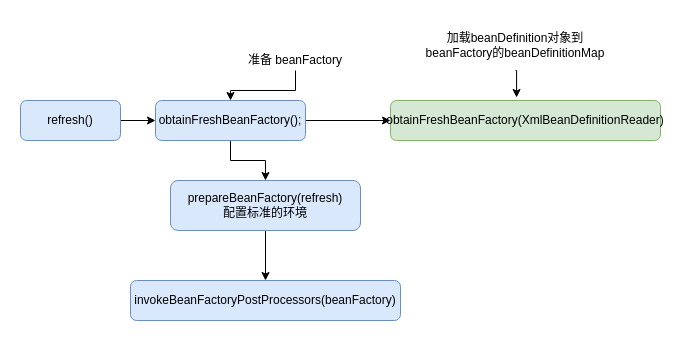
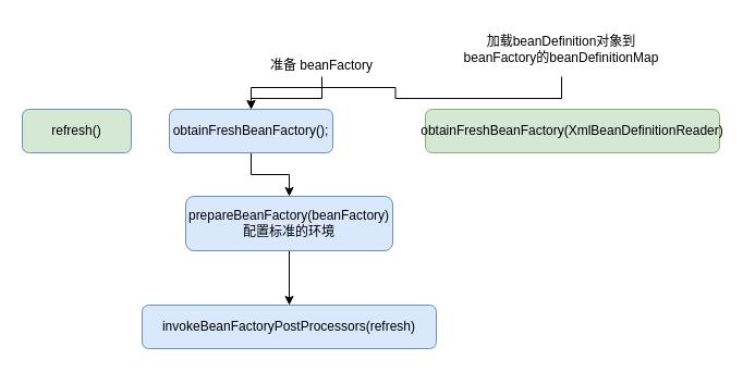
- <mxCell id="10" style="edgeStyle=orthogonalEdgeStyle;rounded=0;orthogonalLoop=1;jettySize=auto;html=1;exitX=0.5;exitY=1;exitDx=0;exitDy=0;entryX=0.467;entryY=-0.075;entryDx=0;entryDy=0;entryPerimeter=0;" parent="1" source="11" target="9" edge="1"><mxGeometry relative="1" as="geometry" /></mxCell>
+ <mxCell id="10" style="edgeStyle=orthogonalEdgeStyle;rounded=0;orthogonalLoop=1;jettySize=auto;html=1;exitX=0.5;exitY=1;exitDx=0;exitDy=0;" parent="1" source="11" target="6" edge="1"><mxGeometry relative="1" as="geometry" /></mxCell>
- <mxCell id="3" value="refresh()" style="rounded=1;whiteSpace=wrap;html=1;fillColor=#dae8fc;strokeColor=#6c8ebf;" parent="1" vertex="1"><mxGeometry x="20" y="100" width="100" height="40" as="geometry" /></mxCell>
+ <mxCell id="3" value="refresh()" style="rounded=1;whiteSpace=wrap;html=1;fillColor=#d5e8d4;strokeColor=#6c8ebf;" parent="1" vertex="1"><mxGeometry x="20" y="100" width="100" height="40" as="geometry" /></mxCell>
- <mxCell id="2" value="" style="edgeStyle=orthogonalEdgeStyle;rounded=0;orthogonalLoop=1;jettySize=auto;html=1;" parent="1" source="3" target="6" edge="1"><mxGeometry relative="1" as="geometry" /></mxCell>
- <mxCell id="4" value="" style="edgeStyle=orthogonalEdgeStyle;rounded=0;orthogonalLoop=1;jettySize=auto;html=1;" parent="1" source="6" target="9" edge="1"><mxGeometry relative="1" as="geometry" /></mxCell>
- <mxCell id="13" value="prepareBeanFactory(refresh)&lt;br&gt;配置标准的环境" style="whiteSpace=wrap;html=1;rounded=1;strokeColor=#6c8ebf;fillColor=#dae8fc;shadow=0;sketch=0;glass=0;" parent="1" vertex="1"><mxGeometry x="170" y="180" width="190" height="50" as="geometry" /></mxCell>
+ <mxCell id="13" value="prepareBeanFactory(beanFactory)&lt;br&gt;配置标准的环境" style="whiteSpace=wrap;html=1;rounded=1;strokeColor=#6c8ebf;fillColor=#dae8fc;shadow=0;sketch=0;glass=0;" parent="1" vertex="1"><mxGeometry x="170" y="180" width="190" height="50" as="geometry" /></mxCell>
- <mxCell id="14" value="invokeBeanFactoryPostProcessors(beanFactory)" style="whiteSpace=wrap;html=1;rounded=1;strokeColor=#6c8ebf;fillColor=#dae8fc;shadow=0;sketch=0;glass=0;" parent="1" vertex="1"><mxGeometry x="130" y="280" width="270" height="40" as="geometry" /></mxCell>
+ <mxCell id="14" value="invokeBeanFactoryPostProcessors(refresh)" style="whiteSpace=wrap;html=1;rounded=1;strokeColor=#6c8ebf;fillColor=#dae8fc;shadow=0;sketch=0;glass=0;" parent="1" vertex="1"><mxGeometry x="130" y="280" width="270" height="40" as="geometry" /></mxCell>
